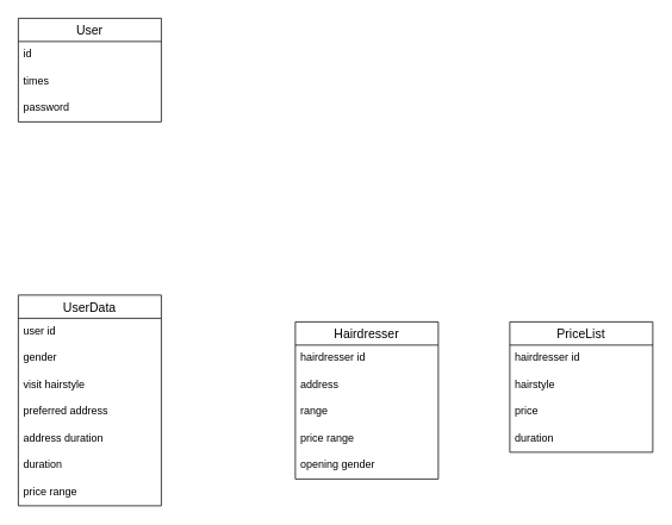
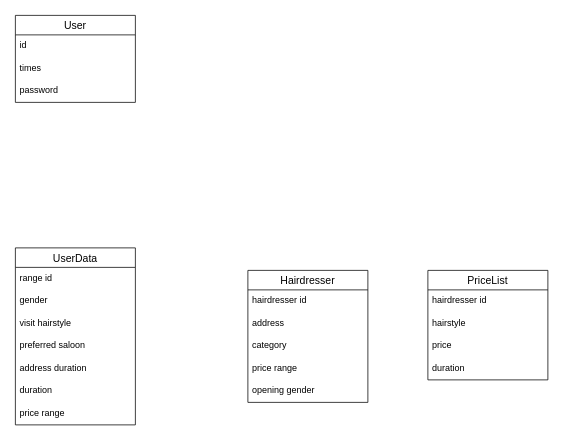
- <mxCell id="3" value="user id" style="text;strokeColor=none;fillColor=none;spacingLeft=4;spacingRight=4;overflow=hidden;rotatable=0;points=[[0,0.5],[1,0.5]];portConstraint=eastwest;fontSize=12;" vertex="1" parent="2"><mxGeometry y="26" width="160" height="30" as="geometry" /></mxCell>
+ <mxCell id="3" value="range id" style="text;strokeColor=none;fillColor=none;spacingLeft=4;spacingRight=4;overflow=hidden;rotatable=0;points=[[0,0.5],[1,0.5]];portConstraint=eastwest;fontSize=12;" vertex="1" parent="2"><mxGeometry y="26" width="160" height="30" as="geometry" /></mxCell>
- <mxCell id="6" value="preferred address" style="text;strokeColor=none;fillColor=none;spacingLeft=4;spacingRight=4;overflow=hidden;rotatable=0;points=[[0,0.5],[1,0.5]];portConstraint=eastwest;fontSize=12;" vertex="1" parent="2"><mxGeometry y="116" width="160" height="30" as="geometry" /></mxCell>
+ <mxCell id="6" value="preferred saloon" style="text;strokeColor=none;fillColor=none;spacingLeft=4;spacingRight=4;overflow=hidden;rotatable=0;points=[[0,0.5],[1,0.5]];portConstraint=eastwest;fontSize=12;" vertex="1" parent="2"><mxGeometry y="116" width="160" height="30" as="geometry" /></mxCell>
- <mxCell id="17" value="range" style="text;strokeColor=none;fillColor=none;spacingLeft=4;spacingRight=4;overflow=hidden;rotatable=0;points=[[0,0.5],[1,0.5]];portConstraint=eastwest;fontSize=12;" vertex="1" parent="14"><mxGeometry y="86" width="160" height="30" as="geometry" /></mxCell>
+ <mxCell id="17" value="category" style="text;strokeColor=none;fillColor=none;spacingLeft=4;spacingRight=4;overflow=hidden;rotatable=0;points=[[0,0.5],[1,0.5]];portConstraint=eastwest;fontSize=12;" vertex="1" parent="14"><mxGeometry y="86" width="160" height="30" as="geometry" /></mxCell>
